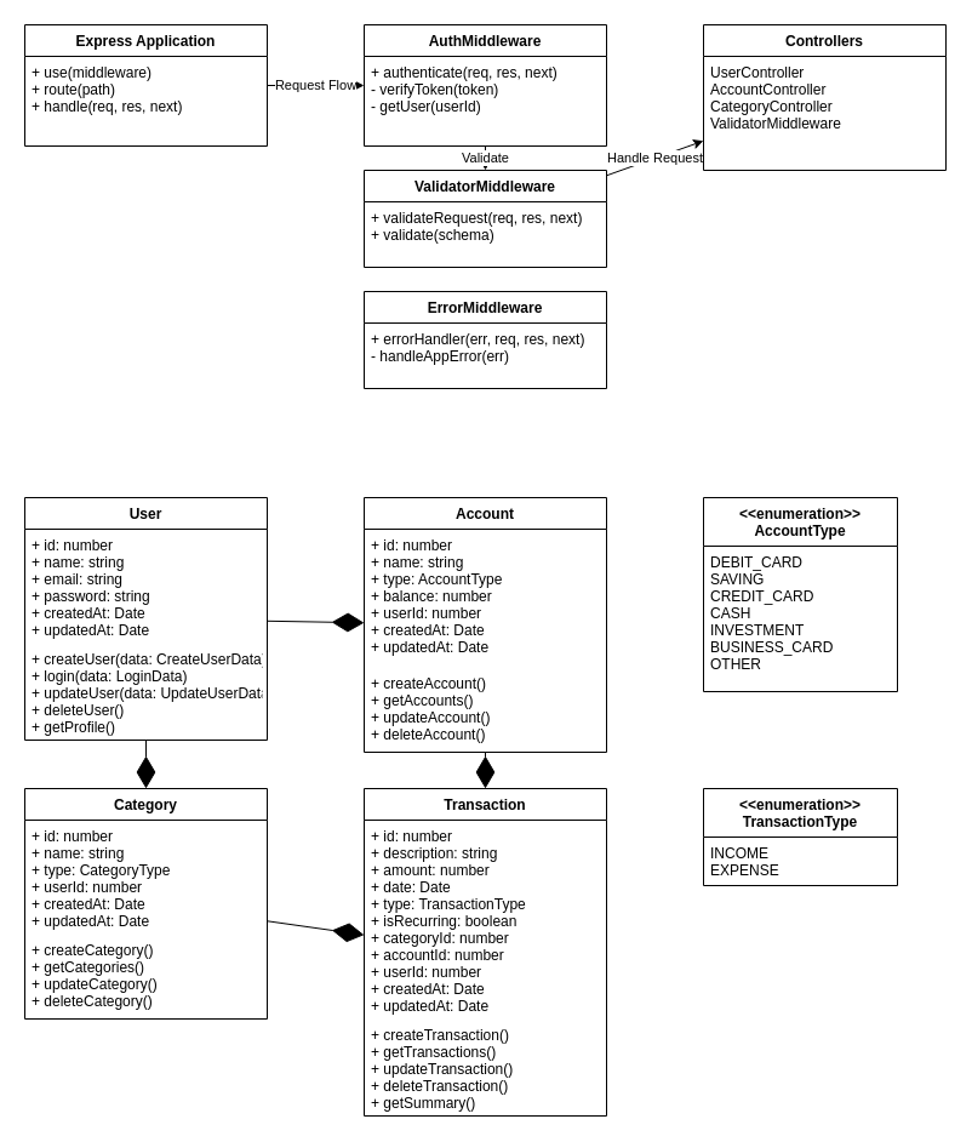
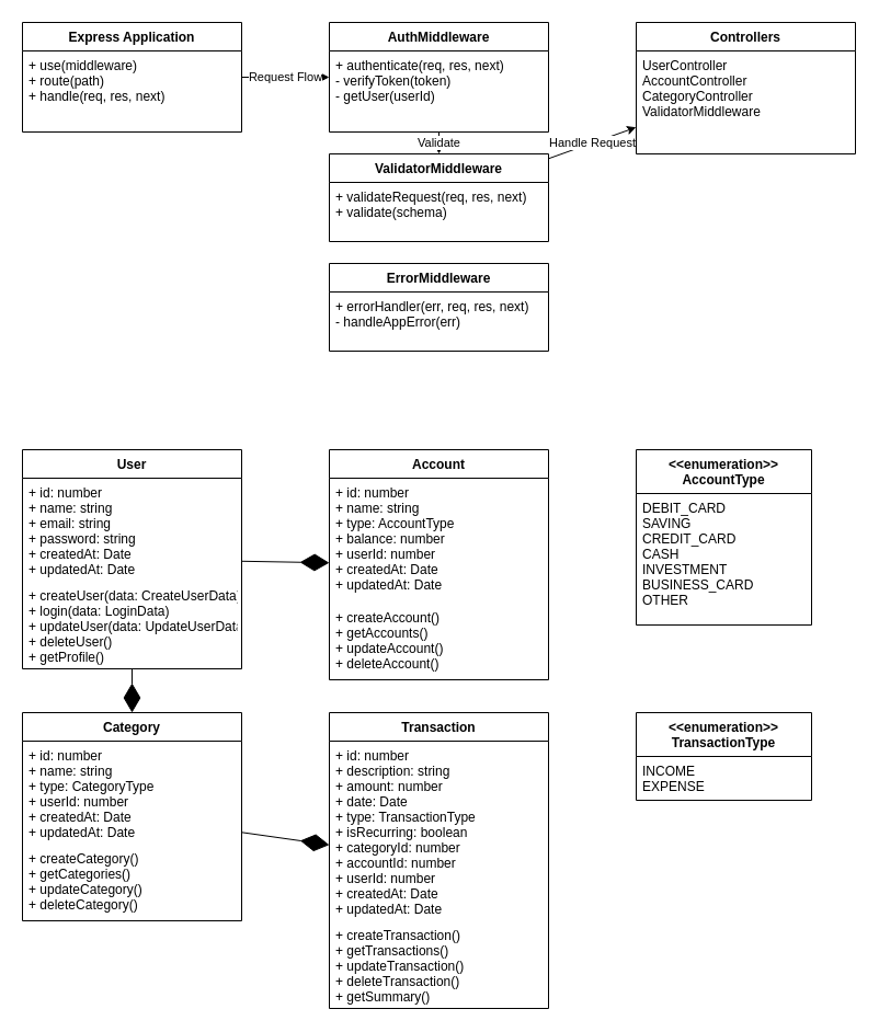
- <mxCell id="16" value="" style="endArrow=diamondThin;endFill=1;endSize=24;html=1;" edge="1" parent="1" source="5" target="11"><mxGeometry width="160" relative="1" as="geometry" /></mxCell>
